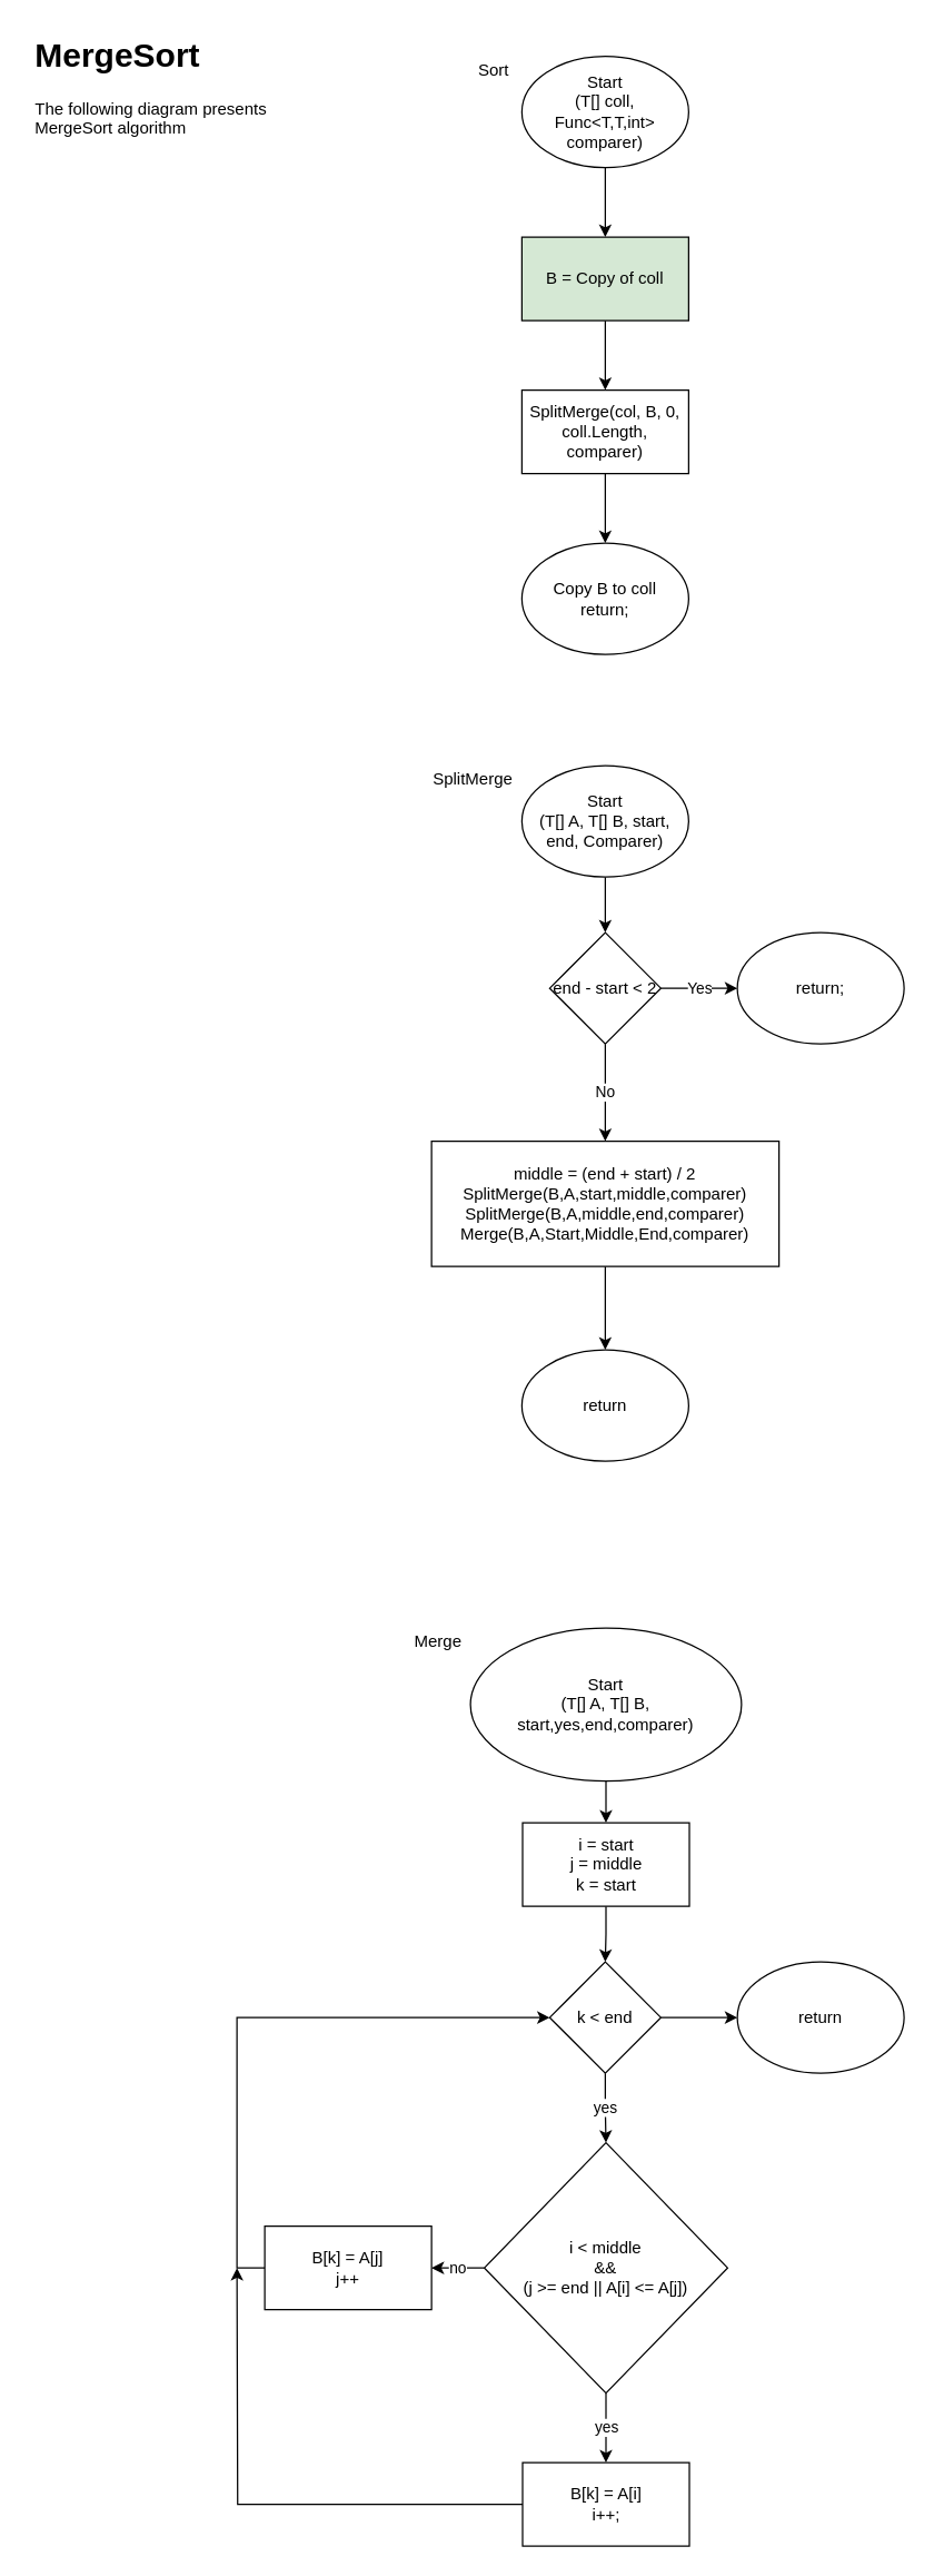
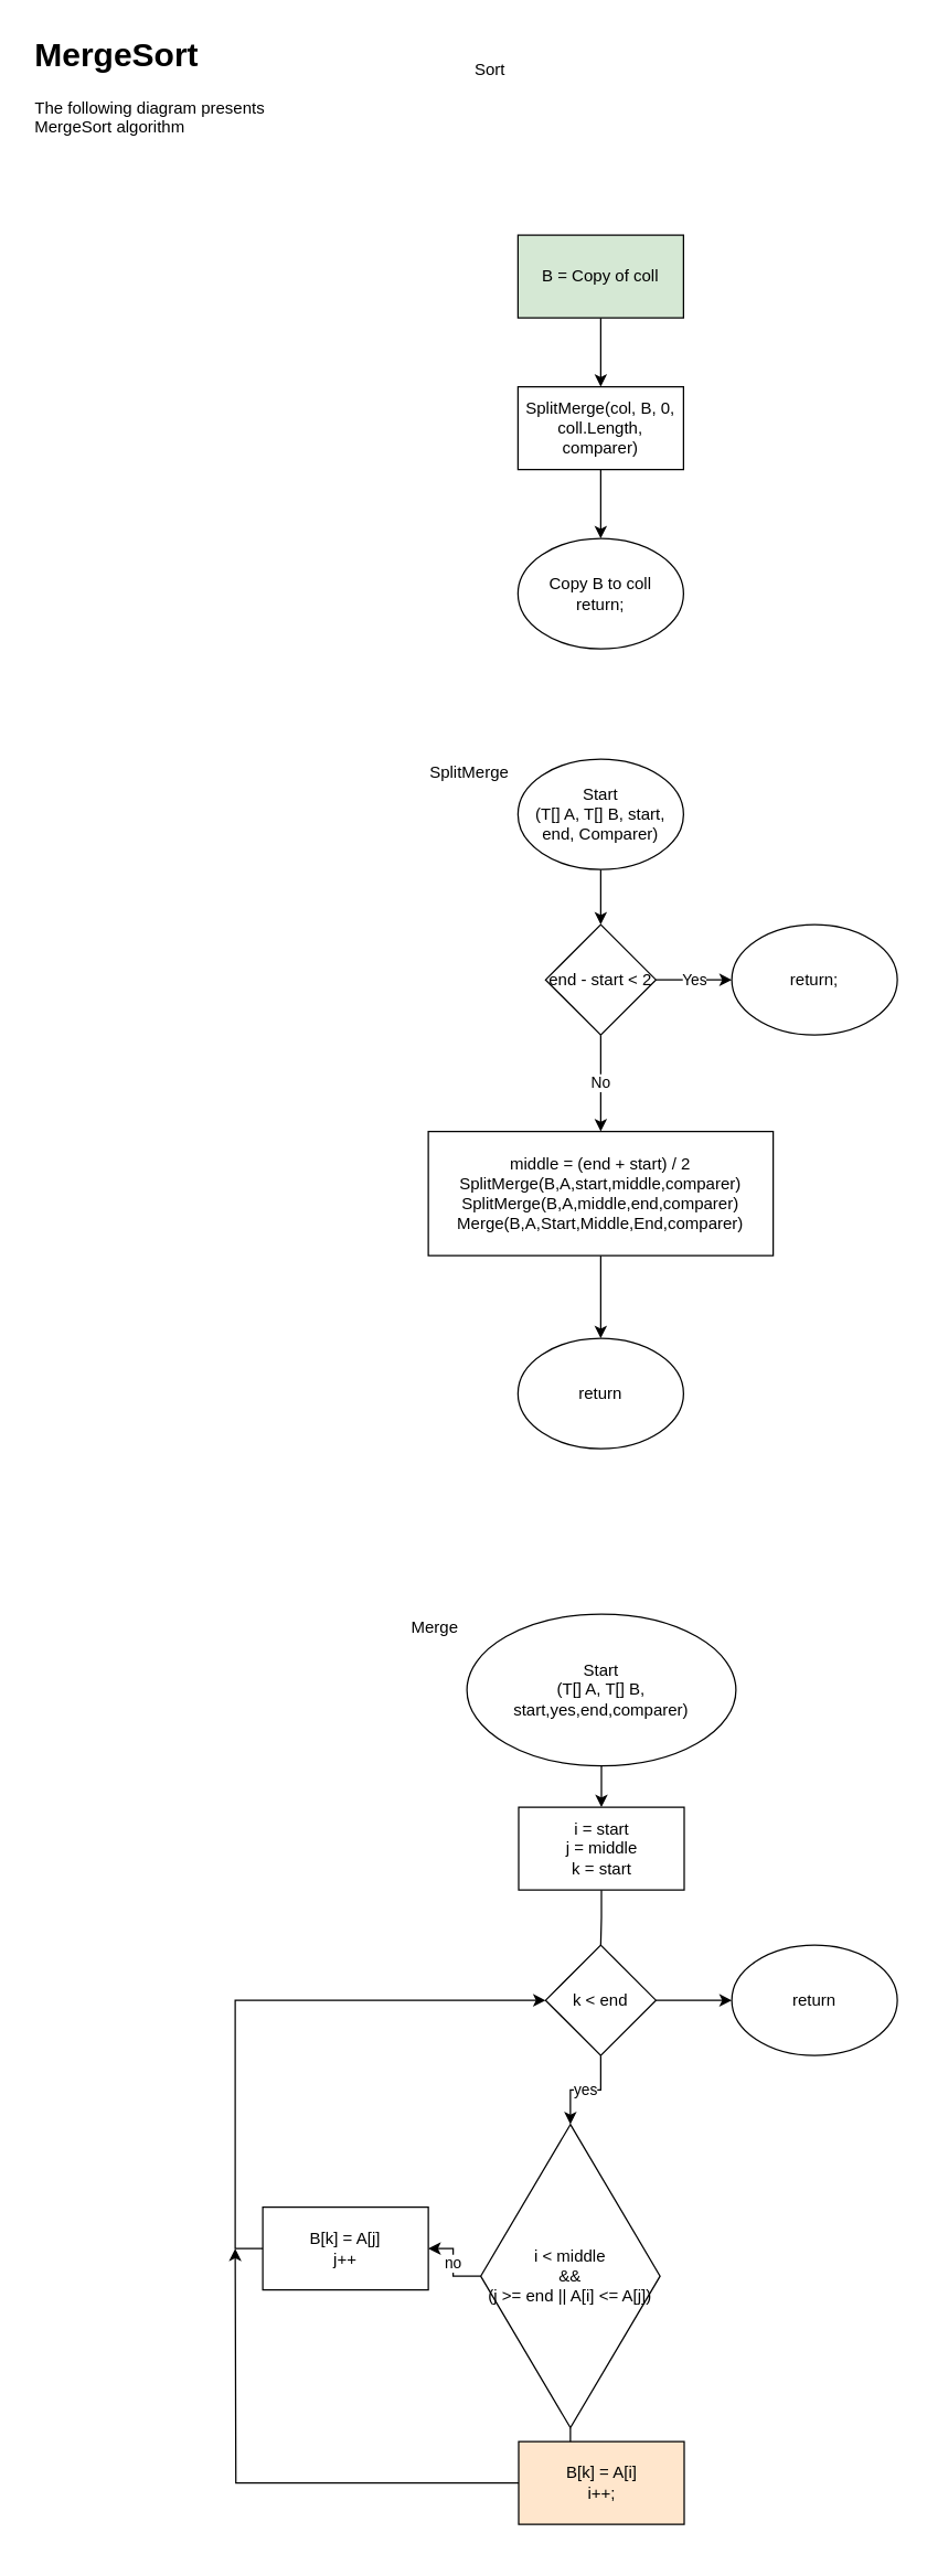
- <mxCell id="4" value="&lt;div&gt;Start&lt;/div&gt;&lt;div&gt;(T[] coll, Func&amp;lt;T,T,int&amp;gt; comparer)&lt;/div&gt;" style="ellipse;whiteSpace=wrap;html=1;" vertex="1" parent="1"><mxGeometry x="375" y="40" width="120" height="80" as="geometry" /></mxCell>
- <mxCell id="3" value="" style="edgeStyle=orthogonalEdgeStyle;rounded=0;orthogonalLoop=1;jettySize=auto;html=1;" edge="1" parent="1" source="4" target="7"><mxGeometry relative="1" as="geometry" /></mxCell>
- <mxCell id="24" value="" style="edgeStyle=orthogonalEdgeStyle;rounded=0;orthogonalLoop=1;jettySize=auto;html=1;" edge="1" parent="1" source="25" target="28"><mxGeometry relative="1" as="geometry" /></mxCell>
+ <mxCell id="24" value="" style="edgeStyle=orthogonalEdgeStyle;rounded=0;orthogonalLoop=1;jettySize=auto;html=1;endArrow=none;" edge="1" parent="1" source="25" target="28"><mxGeometry relative="1" as="geometry" /></mxCell>
- <mxCell id="31" value="&lt;div&gt;i &amp;lt; middle&lt;/div&gt;&lt;div&gt;&amp;amp;&amp;amp;&lt;/div&gt;&lt;div&gt;(j &amp;gt;= end || A[i] &amp;lt;= A[j])&lt;br&gt;&lt;/div&gt;" style="rhombus;whiteSpace=wrap;html=1;" vertex="1" parent="1"><mxGeometry x="348" y="1540" width="175" height="180" as="geometry" /></mxCell>
+ <mxCell id="31" value="&lt;div&gt;i &amp;lt; middle&lt;/div&gt;&lt;div&gt;&amp;amp;&amp;amp;&lt;/div&gt;&lt;div&gt;(j &amp;gt;= end || A[i] &amp;lt;= A[j])&lt;br&gt;&lt;/div&gt;" style="rhombus;whiteSpace=wrap;html=1;" vertex="1" parent="1"><mxGeometry x="348" y="1540" width="130" height="220" as="geometry" /></mxCell>
- <mxCell id="33" value="&lt;div&gt;B[k] = A[i]&lt;/div&gt;i++;" style="rounded=0;whiteSpace=wrap;html=1;" vertex="1" parent="1"><mxGeometry x="375.5" y="1770" width="120" height="60" as="geometry" /></mxCell>
+ <mxCell id="33" value="&lt;div&gt;B[k] = A[i]&lt;/div&gt;i++;" style="rounded=0;whiteSpace=wrap;html=1;fillColor=#ffe6cc;" vertex="1" parent="1"><mxGeometry x="375.5" y="1770" width="120" height="60" as="geometry" /></mxCell>
